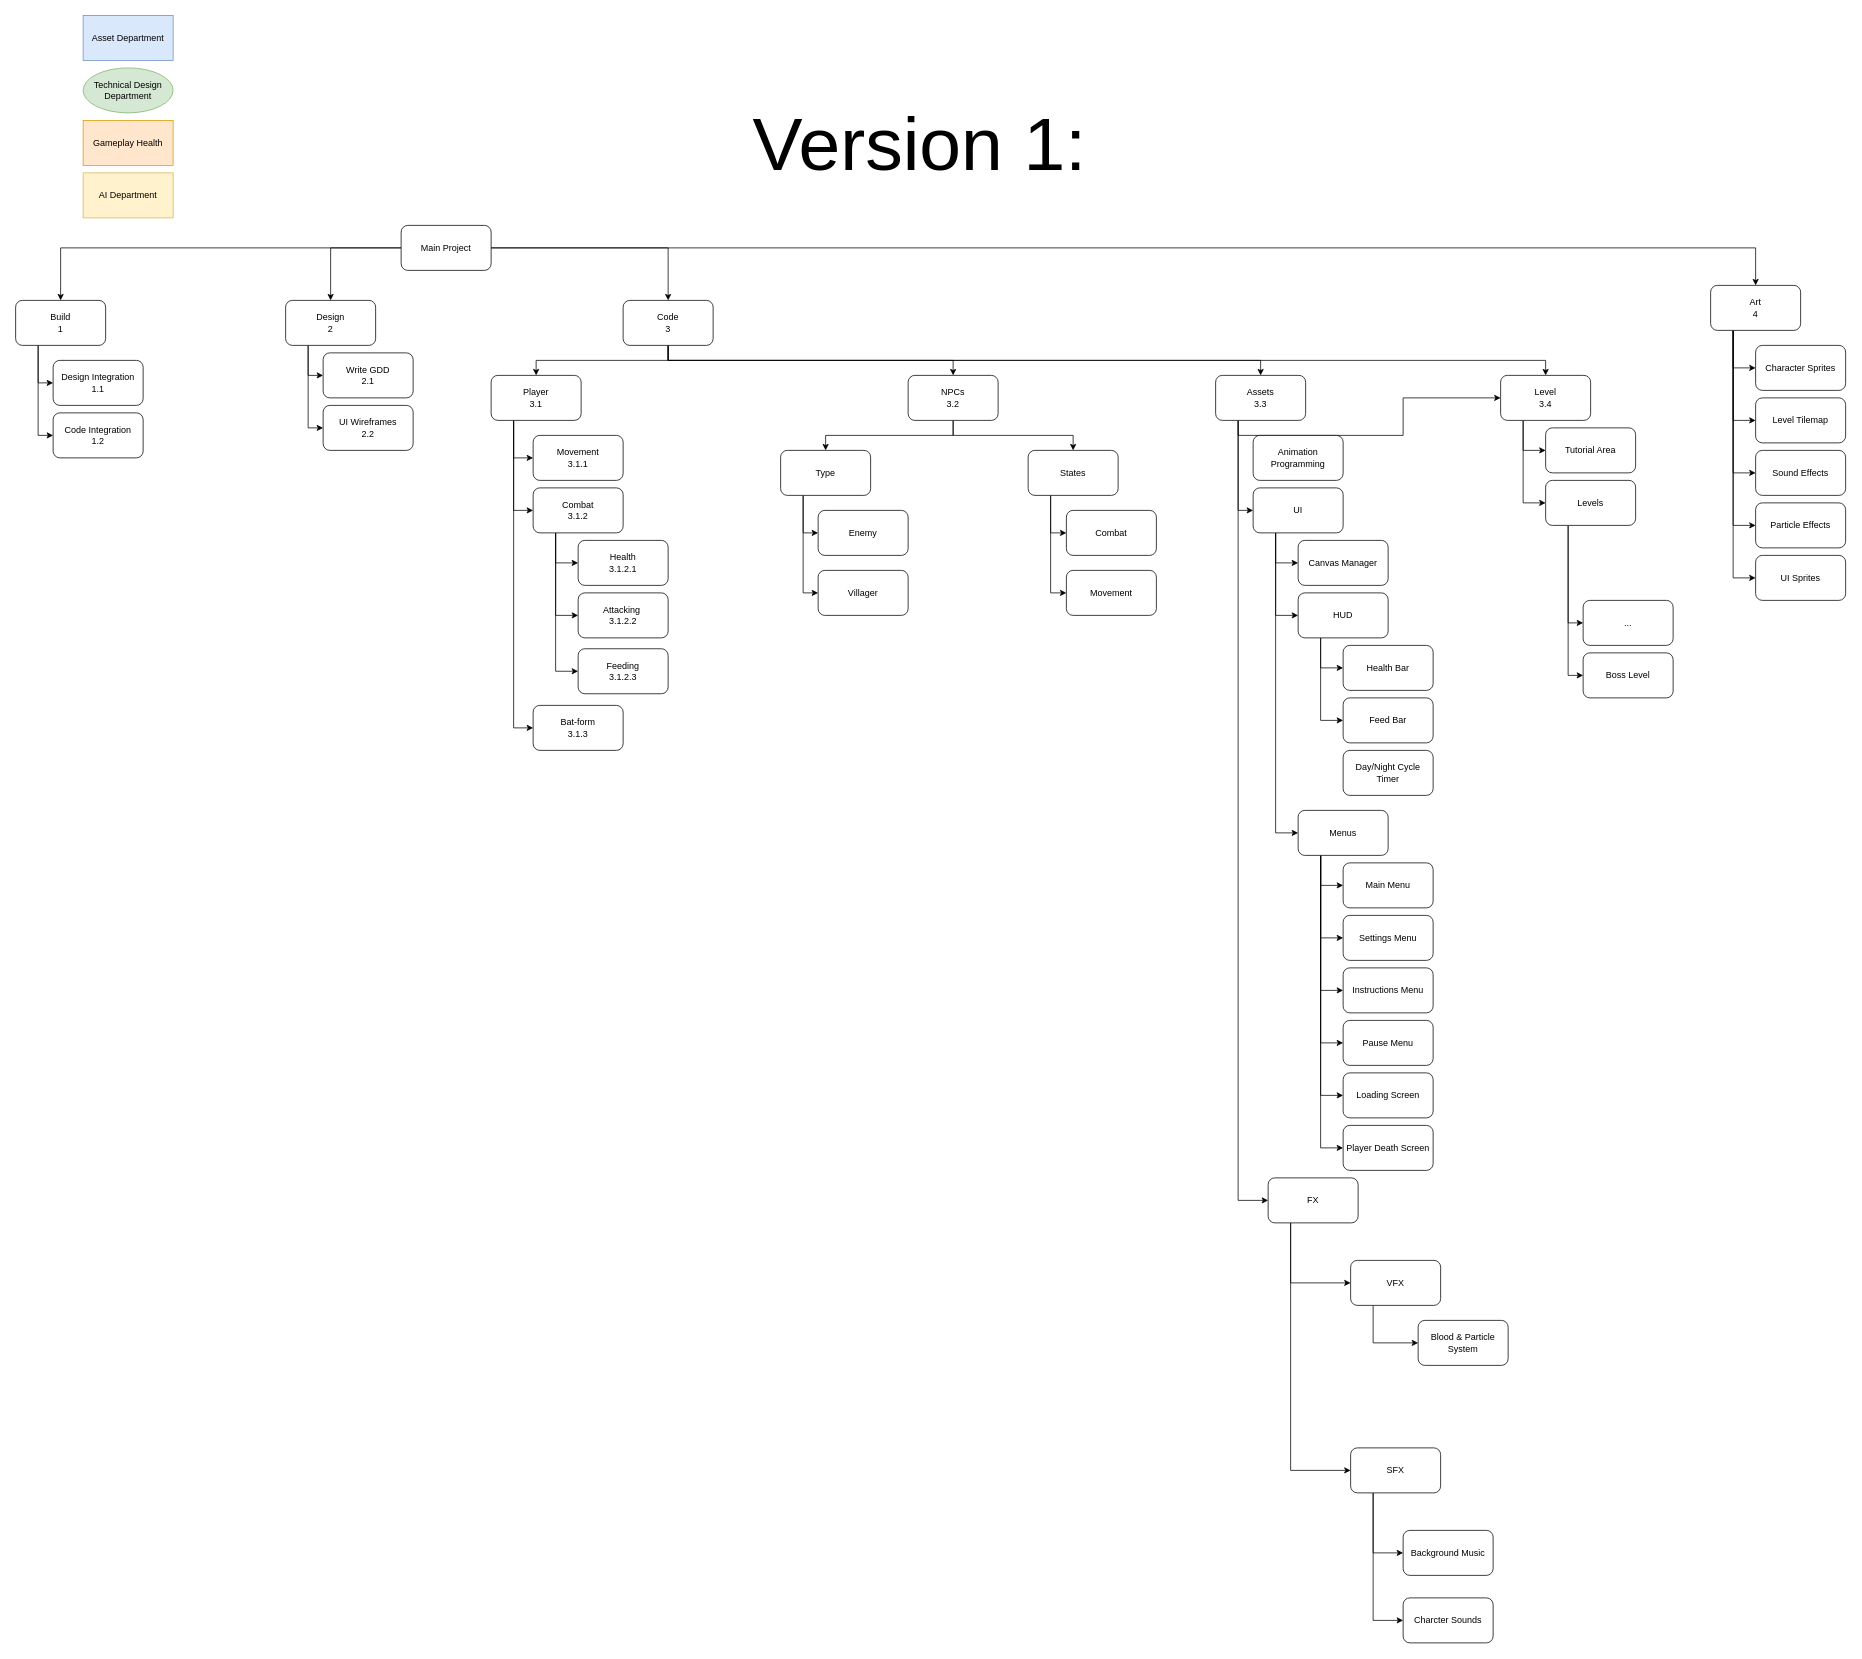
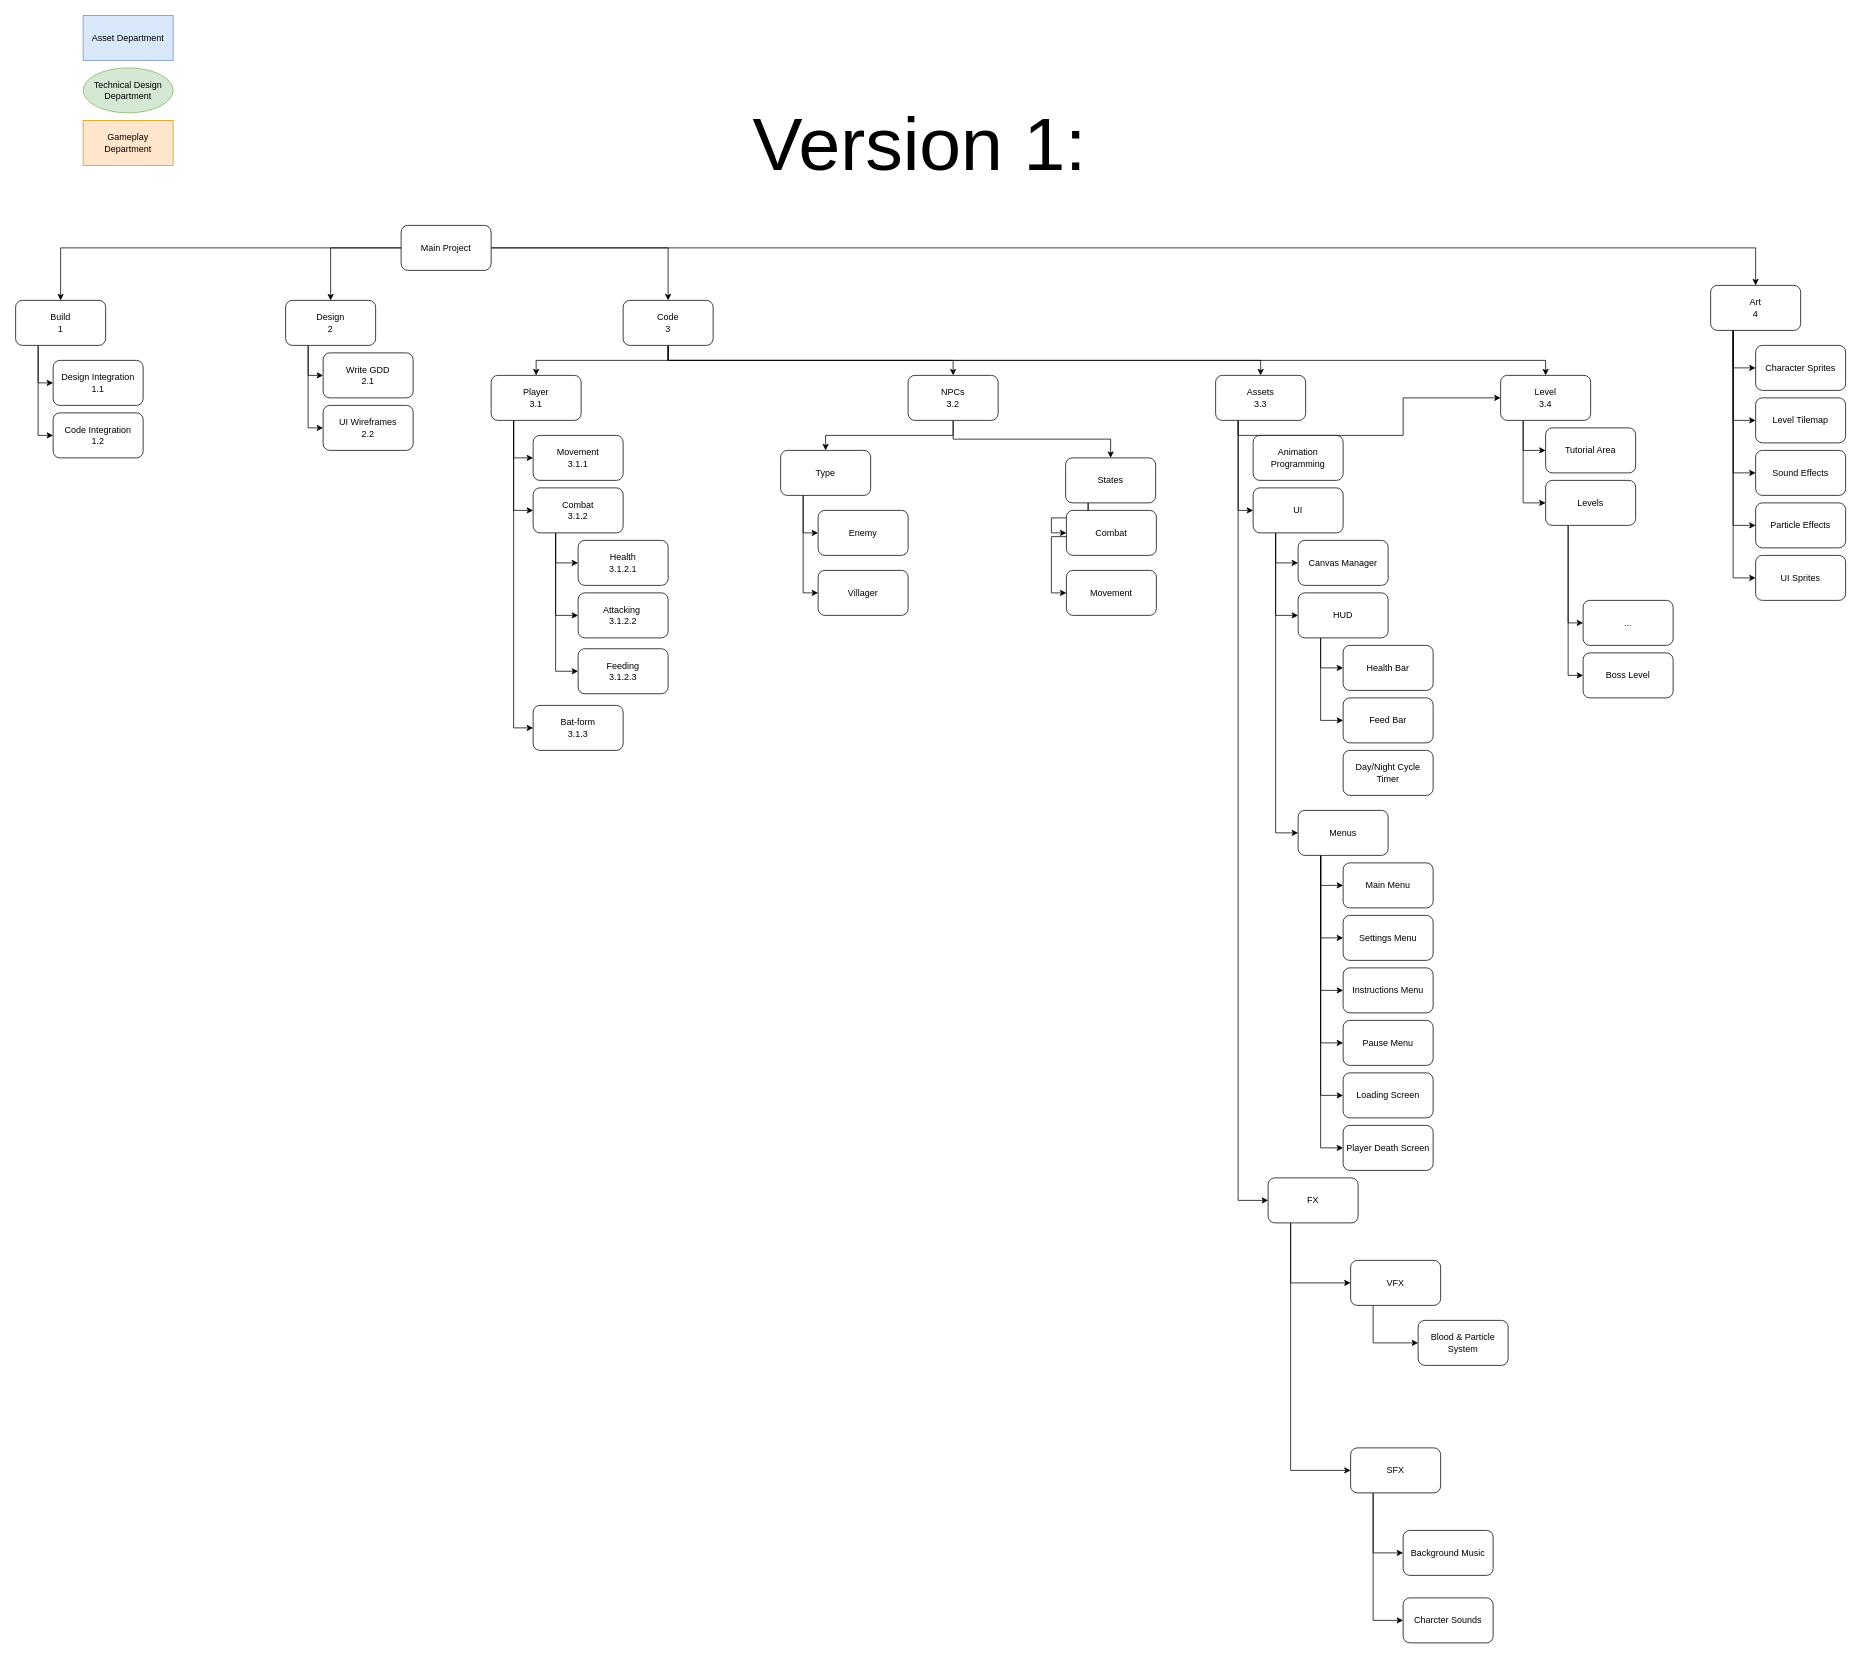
- <mxCell id="23" value="Gameplay Health" style="whiteSpace=wrap;html=1;fillColor=#ffe6cc;strokeColor=#d79b00;" parent="1" vertex="1"><mxGeometry x="110" y="160" width="120" height="60" as="geometry" /></mxCell>
+ <mxCell id="23" value="Gameplay Department" style="whiteSpace=wrap;html=1;fillColor=#ffe6cc;strokeColor=#d79b00;" parent="1" vertex="1"><mxGeometry x="110" y="160" width="120" height="60" as="geometry" /></mxCell>
- <mxCell id="24" value="AI Department" style="whiteSpace=wrap;html=1;fillColor=#fff2cc;strokeColor=#d6b656;" parent="1" vertex="1"><mxGeometry x="110" y="230" width="120" height="60" as="geometry" /></mxCell>
- <mxCell id="62" value="States" style="rounded=1;whiteSpace=wrap;html=1;" parent="1" vertex="1"><mxGeometry x="1370" y="600" width="120" height="60" as="geometry" /></mxCell>
+ <mxCell id="62" value="States" style="rounded=1;whiteSpace=wrap;html=1;" parent="1" vertex="1"><mxGeometry x="1420" y="610" width="120" height="60" as="geometry" /></mxCell>
